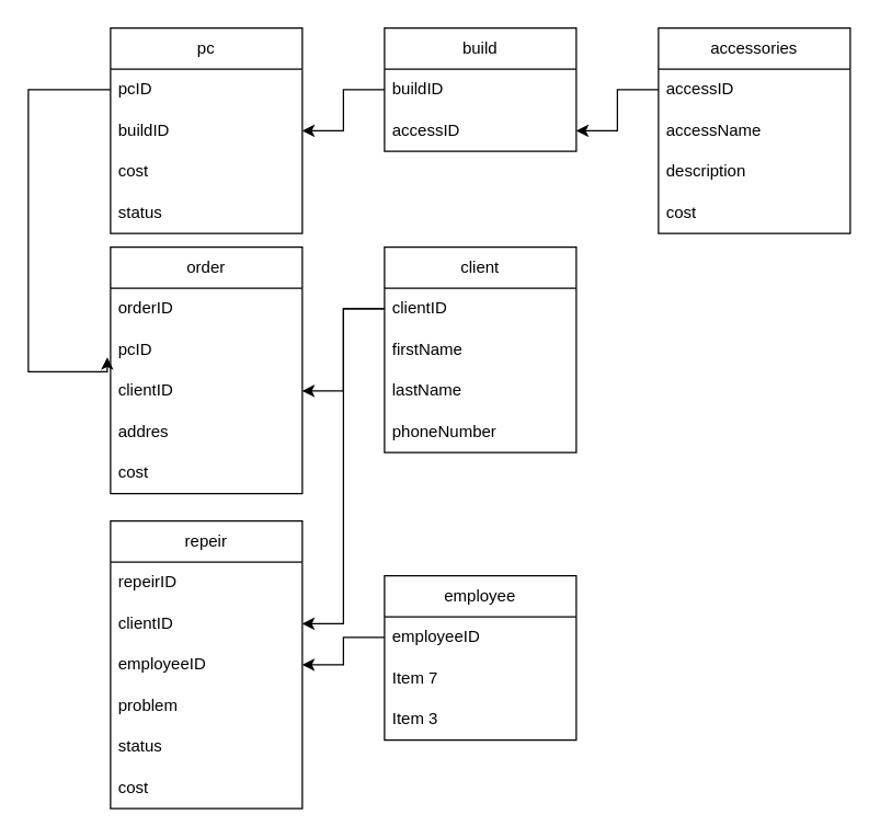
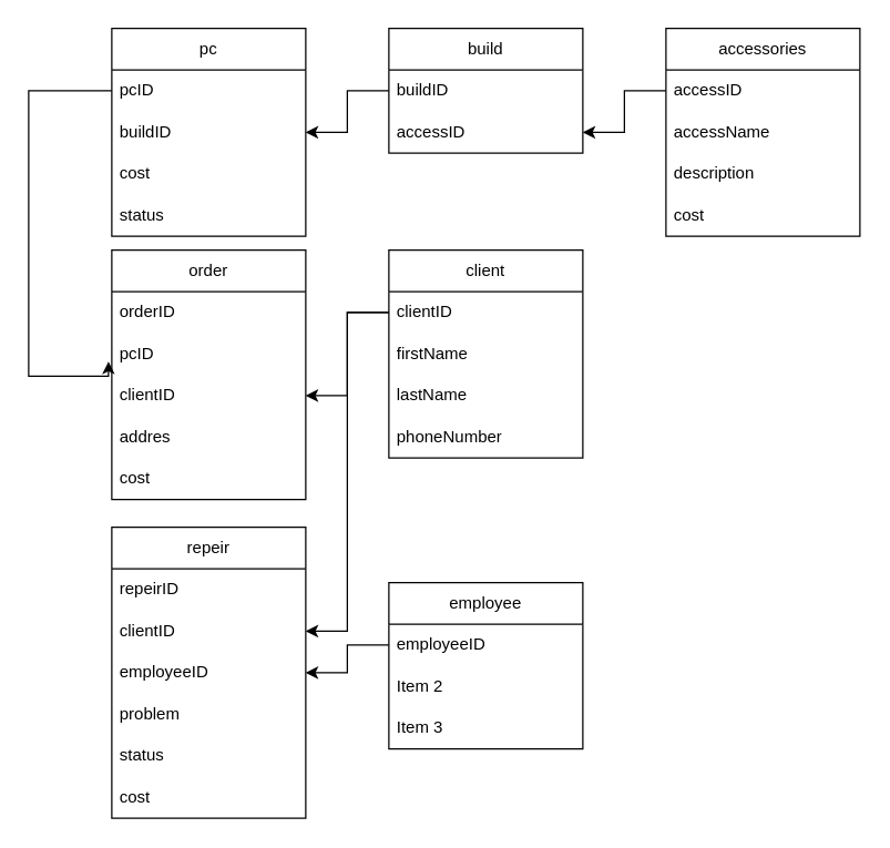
- <mxCell id="40" value="Item 7" style="text;strokeColor=none;fillColor=none;align=left;verticalAlign=middle;spacingLeft=4;spacingRight=4;overflow=hidden;points=[[0,0.5],[1,0.5]];portConstraint=eastwest;rotatable=0;whiteSpace=wrap;html=1;" vertex="1" parent="38"><mxGeometry y="60" width="140" height="30" as="geometry" /></mxCell>
+ <mxCell id="40" value="Item 2" style="text;strokeColor=none;fillColor=none;align=left;verticalAlign=middle;spacingLeft=4;spacingRight=4;overflow=hidden;points=[[0,0.5],[1,0.5]];portConstraint=eastwest;rotatable=0;whiteSpace=wrap;html=1;" vertex="1" parent="38"><mxGeometry y="60" width="140" height="30" as="geometry" /></mxCell>
